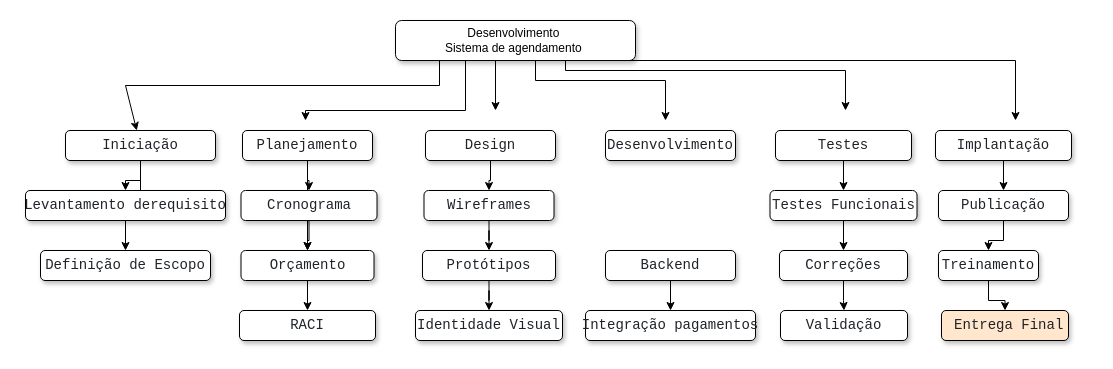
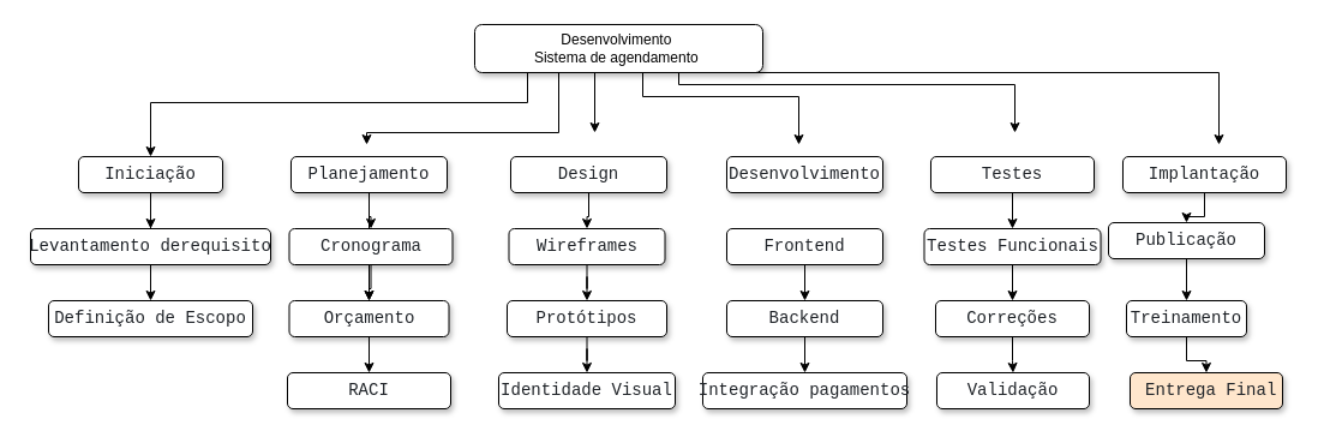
- <mxCell id="5" value="&lt;pre style=&quot;box-sizing: border-box; font-family: ui-monospace, SFMono-Regular, &amp;quot;SF Mono&amp;quot;, Menlo, Consolas, &amp;quot;Liberation Mono&amp;quot;, monospace; font-size: 13.6px; outline: none; overflow-wrap: normal; overflow: auto; line-height: 1.45; color: rgb(31, 35, 40); text-align: start; margin-top: 0px !important; margin-bottom: 0px !important; padding: 16px 24px !important; background: none !important; border-radius: 0px !important;&quot; tabindex=&quot;0&quot; class=&quot;CodeBlock-module__code--KUcqT&quot;&gt;&lt;code style=&quot;box-sizing: border-box; font-family: ui-monospace, SFMono-Regular, &amp;quot;SF Mono&amp;quot;, Menlo, Consolas, &amp;quot;Liberation Mono&amp;quot;, monospace; font-size: 14px; padding: 0px; margin: 0px; background: transparent; border-radius: 6px; word-break: normal; border: 0px; display: inline; overflow: visible; line-height: inherit; overflow-wrap: normal;&quot; class=&quot;&quot;&gt;&lt;span style=&quot;box-sizing: border-box;&quot;&gt;Iniciação&lt;/span&gt;&lt;/code&gt;&lt;/pre&gt;" style="rounded=1;whiteSpace=wrap;html=1;shadow=1;" vertex="1" parent="1"><mxGeometry x="60" y="130" width="150" height="30" as="geometry" /></mxCell>
+ <mxCell id="5" value="&lt;pre style=&quot;box-sizing: border-box; font-family: ui-monospace, SFMono-Regular, &amp;quot;SF Mono&amp;quot;, Menlo, Consolas, &amp;quot;Liberation Mono&amp;quot;, monospace; font-size: 13.6px; outline: none; overflow-wrap: normal; overflow: auto; line-height: 1.45; color: rgb(31, 35, 40); text-align: start; margin-top: 0px !important; margin-bottom: 0px !important; padding: 16px 24px !important; background: none !important; border-radius: 0px !important;&quot; tabindex=&quot;0&quot; class=&quot;CodeBlock-module__code--KUcqT&quot;&gt;&lt;code style=&quot;box-sizing: border-box; font-family: ui-monospace, SFMono-Regular, &amp;quot;SF Mono&amp;quot;, Menlo, Consolas, &amp;quot;Liberation Mono&amp;quot;, monospace; font-size: 14px; padding: 0px; margin: 0px; background: transparent; border-radius: 6px; word-break: normal; border: 0px; display: inline; overflow: visible; line-height: inherit; overflow-wrap: normal;&quot; class=&quot;&quot;&gt;&lt;span style=&quot;box-sizing: border-box;&quot;&gt;Iniciação&lt;/span&gt;&lt;/code&gt;&lt;/pre&gt;" style="rounded=1;whiteSpace=wrap;html=1;shadow=1;" vertex="1" parent="1"><mxGeometry x="60" y="130" width="120" height="30" as="geometry" /></mxCell>
+ <mxCell id="31" value="&lt;pre style=&quot;box-sizing: border-box; font-family: ui-monospace, SFMono-Regular, &amp;quot;SF Mono&amp;quot;, Menlo, Consolas, &amp;quot;Liberation Mono&amp;quot;, monospace; font-size: 13.6px; outline: none; overflow-wrap: normal; overflow: auto; line-height: 1.45; color: rgb(31, 35, 40); text-align: start; margin-top: 0px !important; margin-bottom: 0px !important; padding: 16px 24px !important; background: none !important; border-radius: 0px !important;&quot; tabindex=&quot;0&quot; class=&quot;CodeBlock-module__code--KUcqT&quot;&gt;&lt;code style=&quot;box-sizing: border-box; font-family: ui-monospace, SFMono-Regular, &amp;quot;SF Mono&amp;quot;, Menlo, Consolas, &amp;quot;Liberation Mono&amp;quot;, monospace; font-size: 14px; padding: 0px; margin: 0px; background: transparent; border-radius: 6px; word-break: normal; border: 0px; display: inline; overflow: visible; line-height: inherit; overflow-wrap: normal;&quot; class=&quot;&quot;&gt;&lt;span style=&quot;box-sizing: border-box;&quot;&gt;Frontend&lt;/span&gt;&lt;/code&gt;&lt;/pre&gt;" style="rounded=1;whiteSpace=wrap;html=1;shadow=1;" vertex="1" parent="1"><mxGeometry x="600" y="190" width="130" height="30" as="geometry" /></mxCell>
- <mxCell id="23" value="&lt;pre style=&quot;box-sizing: border-box; font-family: ui-monospace, SFMono-Regular, &amp;quot;SF Mono&amp;quot;, Menlo, Consolas, &amp;quot;Liberation Mono&amp;quot;, monospace; font-size: 13.6px; outline: none; overflow-wrap: normal; overflow: auto; line-height: 1.45; color: rgb(31, 35, 40); text-align: start; margin-top: 0px !important; margin-bottom: 0px !important; padding: 16px 24px !important; background: none !important; border-radius: 0px !important;&quot; tabindex=&quot;0&quot; class=&quot;CodeBlock-module__code--KUcqT&quot;&gt;&lt;pre style=&quot;box-sizing: border-box; font-family: ui-monospace, SFMono-Regular, &amp;quot;SF Mono&amp;quot;, Menlo, Consolas, &amp;quot;Liberation Mono&amp;quot;, monospace; font-size: 13.6px; outline: none; overflow-wrap: normal; overflow: auto; line-height: 1.45; margin-top: 0px !important; margin-bottom: 0px !important; padding: 16px 24px !important; background: none !important; border-radius: 0px !important;&quot; tabindex=&quot;0&quot; class=&quot;CodeBlock-module__code--KUcqT&quot;&gt;&lt;code style=&quot;box-sizing: border-box; font-family: ui-monospace, SFMono-Regular, &amp;quot;SF Mono&amp;quot;, Menlo, Consolas, &amp;quot;Liberation Mono&amp;quot;, monospace; font-size: 14px; padding: 0px; margin: 0px; background: transparent; border-radius: 6px; word-break: normal; border: 0px; display: inline; overflow: visible; line-height: inherit; overflow-wrap: normal;&quot; class=&quot;&quot;&gt;&lt;span style=&quot;box-sizing: border-box;&quot;&gt;Publicação&lt;/span&gt;&lt;/code&gt;&lt;/pre&gt;&lt;/pre&gt;" style="rounded=1;whiteSpace=wrap;html=1;shadow=1;" vertex="1" parent="1"><mxGeometry x="933" y="190" width="130" height="30" as="geometry" /></mxCell>
+ <mxCell id="23" value="&lt;pre style=&quot;box-sizing: border-box; font-family: ui-monospace, SFMono-Regular, &amp;quot;SF Mono&amp;quot;, Menlo, Consolas, &amp;quot;Liberation Mono&amp;quot;, monospace; font-size: 13.6px; outline: none; overflow-wrap: normal; overflow: auto; line-height: 1.45; color: rgb(31, 35, 40); text-align: start; margin-top: 0px !important; margin-bottom: 0px !important; padding: 16px 24px !important; background: none !important; border-radius: 0px !important;&quot; tabindex=&quot;0&quot; class=&quot;CodeBlock-module__code--KUcqT&quot;&gt;&lt;pre style=&quot;box-sizing: border-box; font-family: ui-monospace, SFMono-Regular, &amp;quot;SF Mono&amp;quot;, Menlo, Consolas, &amp;quot;Liberation Mono&amp;quot;, monospace; font-size: 13.6px; outline: none; overflow-wrap: normal; overflow: auto; line-height: 1.45; margin-top: 0px !important; margin-bottom: 0px !important; padding: 16px 24px !important; background: none !important; border-radius: 0px !important;&quot; tabindex=&quot;0&quot; class=&quot;CodeBlock-module__code--KUcqT&quot;&gt;&lt;code style=&quot;box-sizing: border-box; font-family: ui-monospace, SFMono-Regular, &amp;quot;SF Mono&amp;quot;, Menlo, Consolas, &amp;quot;Liberation Mono&amp;quot;, monospace; font-size: 14px; padding: 0px; margin: 0px; background: transparent; border-radius: 6px; word-break: normal; border: 0px; display: inline; overflow: visible; line-height: inherit; overflow-wrap: normal;&quot; class=&quot;&quot;&gt;&lt;span style=&quot;box-sizing: border-box;&quot;&gt;Publicação&lt;/span&gt;&lt;/code&gt;&lt;/pre&gt;&lt;/pre&gt;" style="rounded=1;whiteSpace=wrap;html=1;shadow=1;" vertex="1" parent="1"><mxGeometry x="918" y="185" width="130" height="30" as="geometry" /></mxCell>
+ <mxCell id="30" value="" style="edgeStyle=orthogonalEdgeStyle;rounded=0;orthogonalLoop=1;jettySize=auto;html=1;" edge="1" parent="1" source="31" target="33"><mxGeometry relative="1" as="geometry" /></mxCell>
